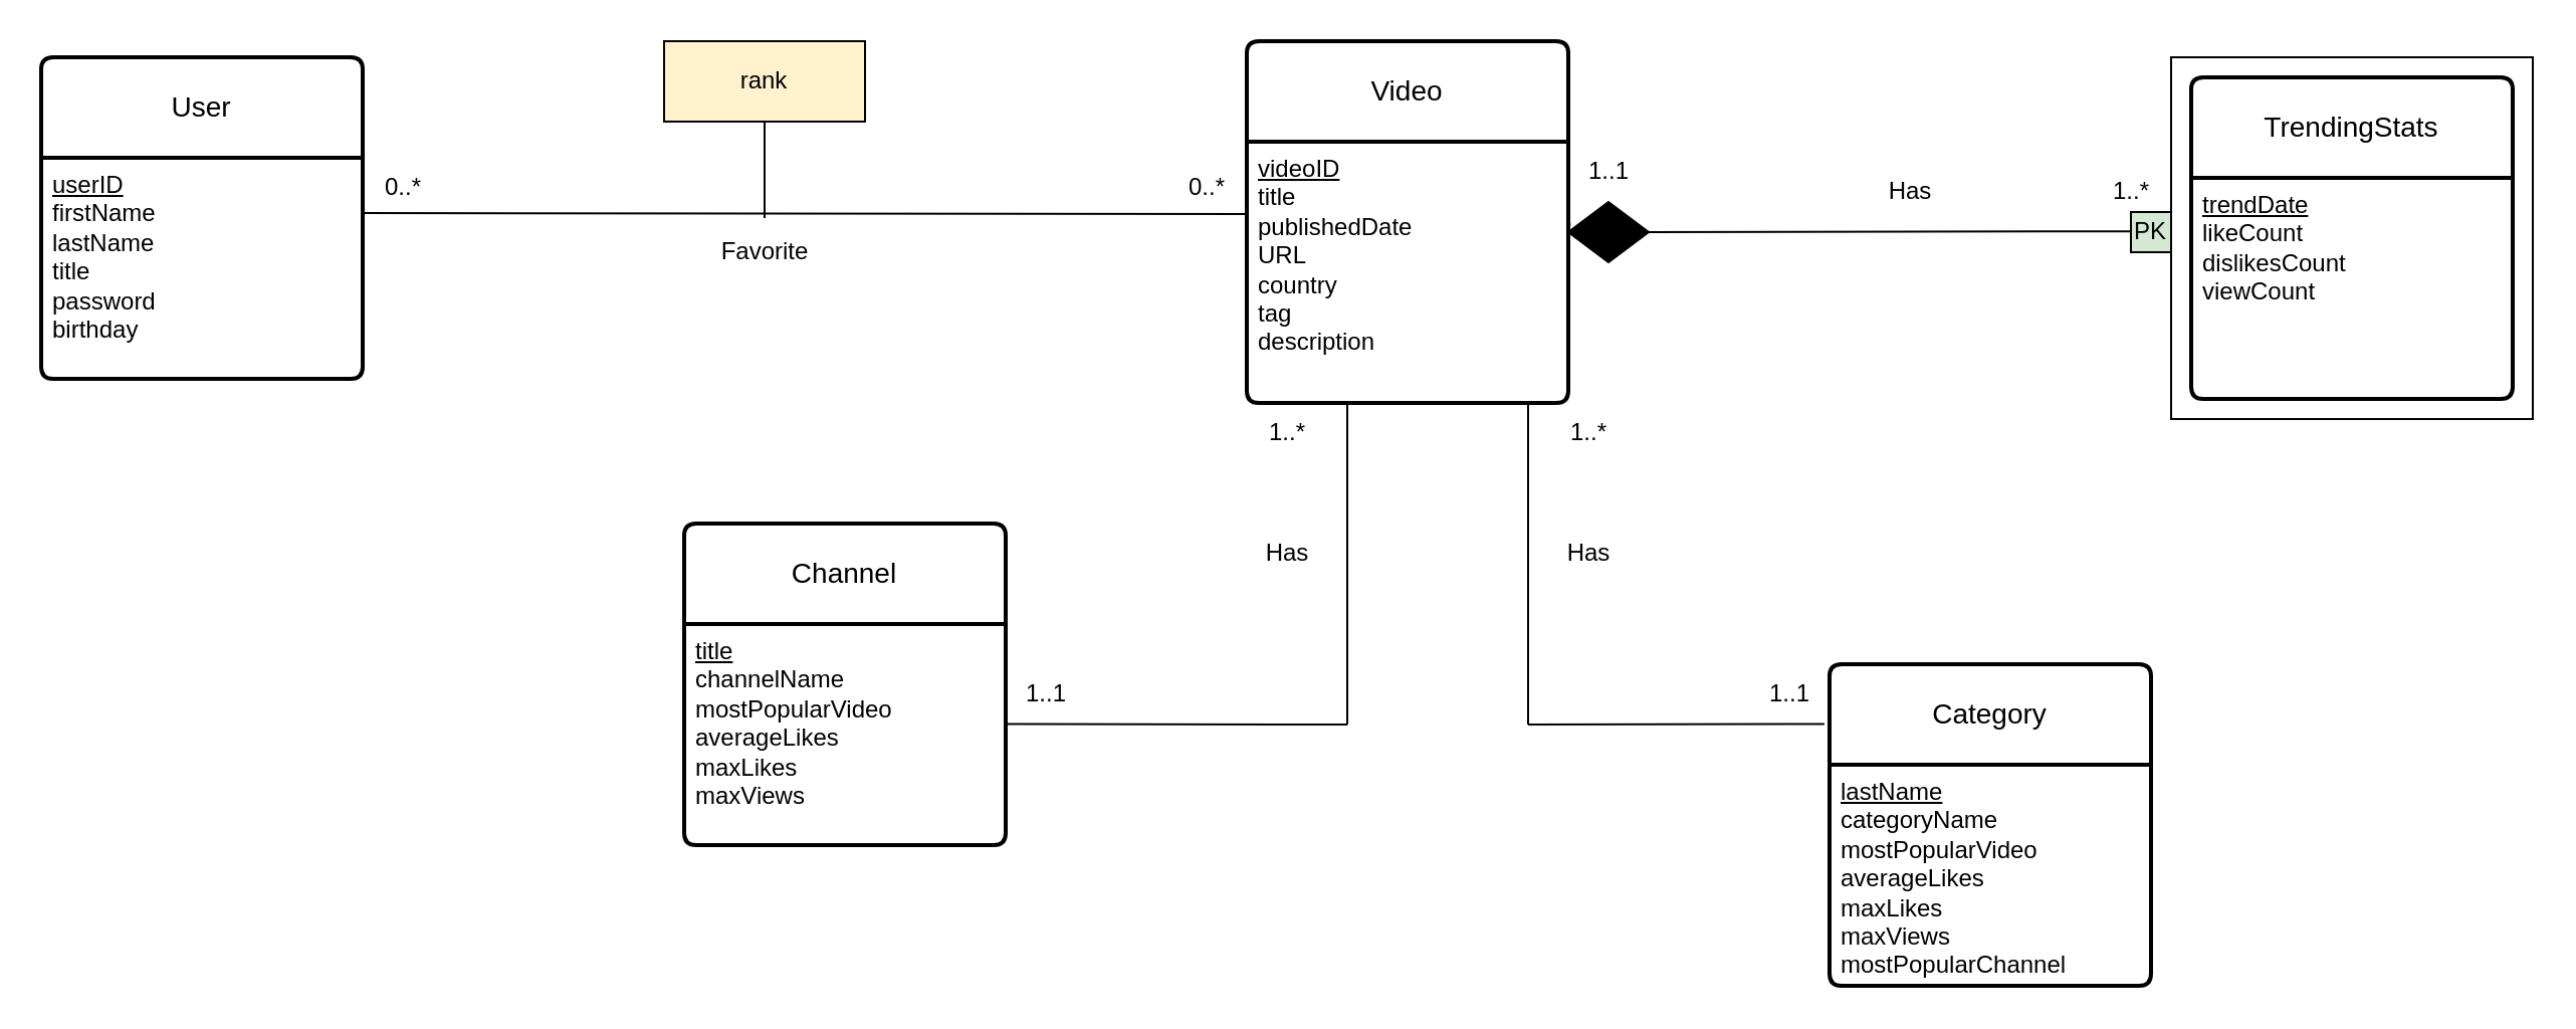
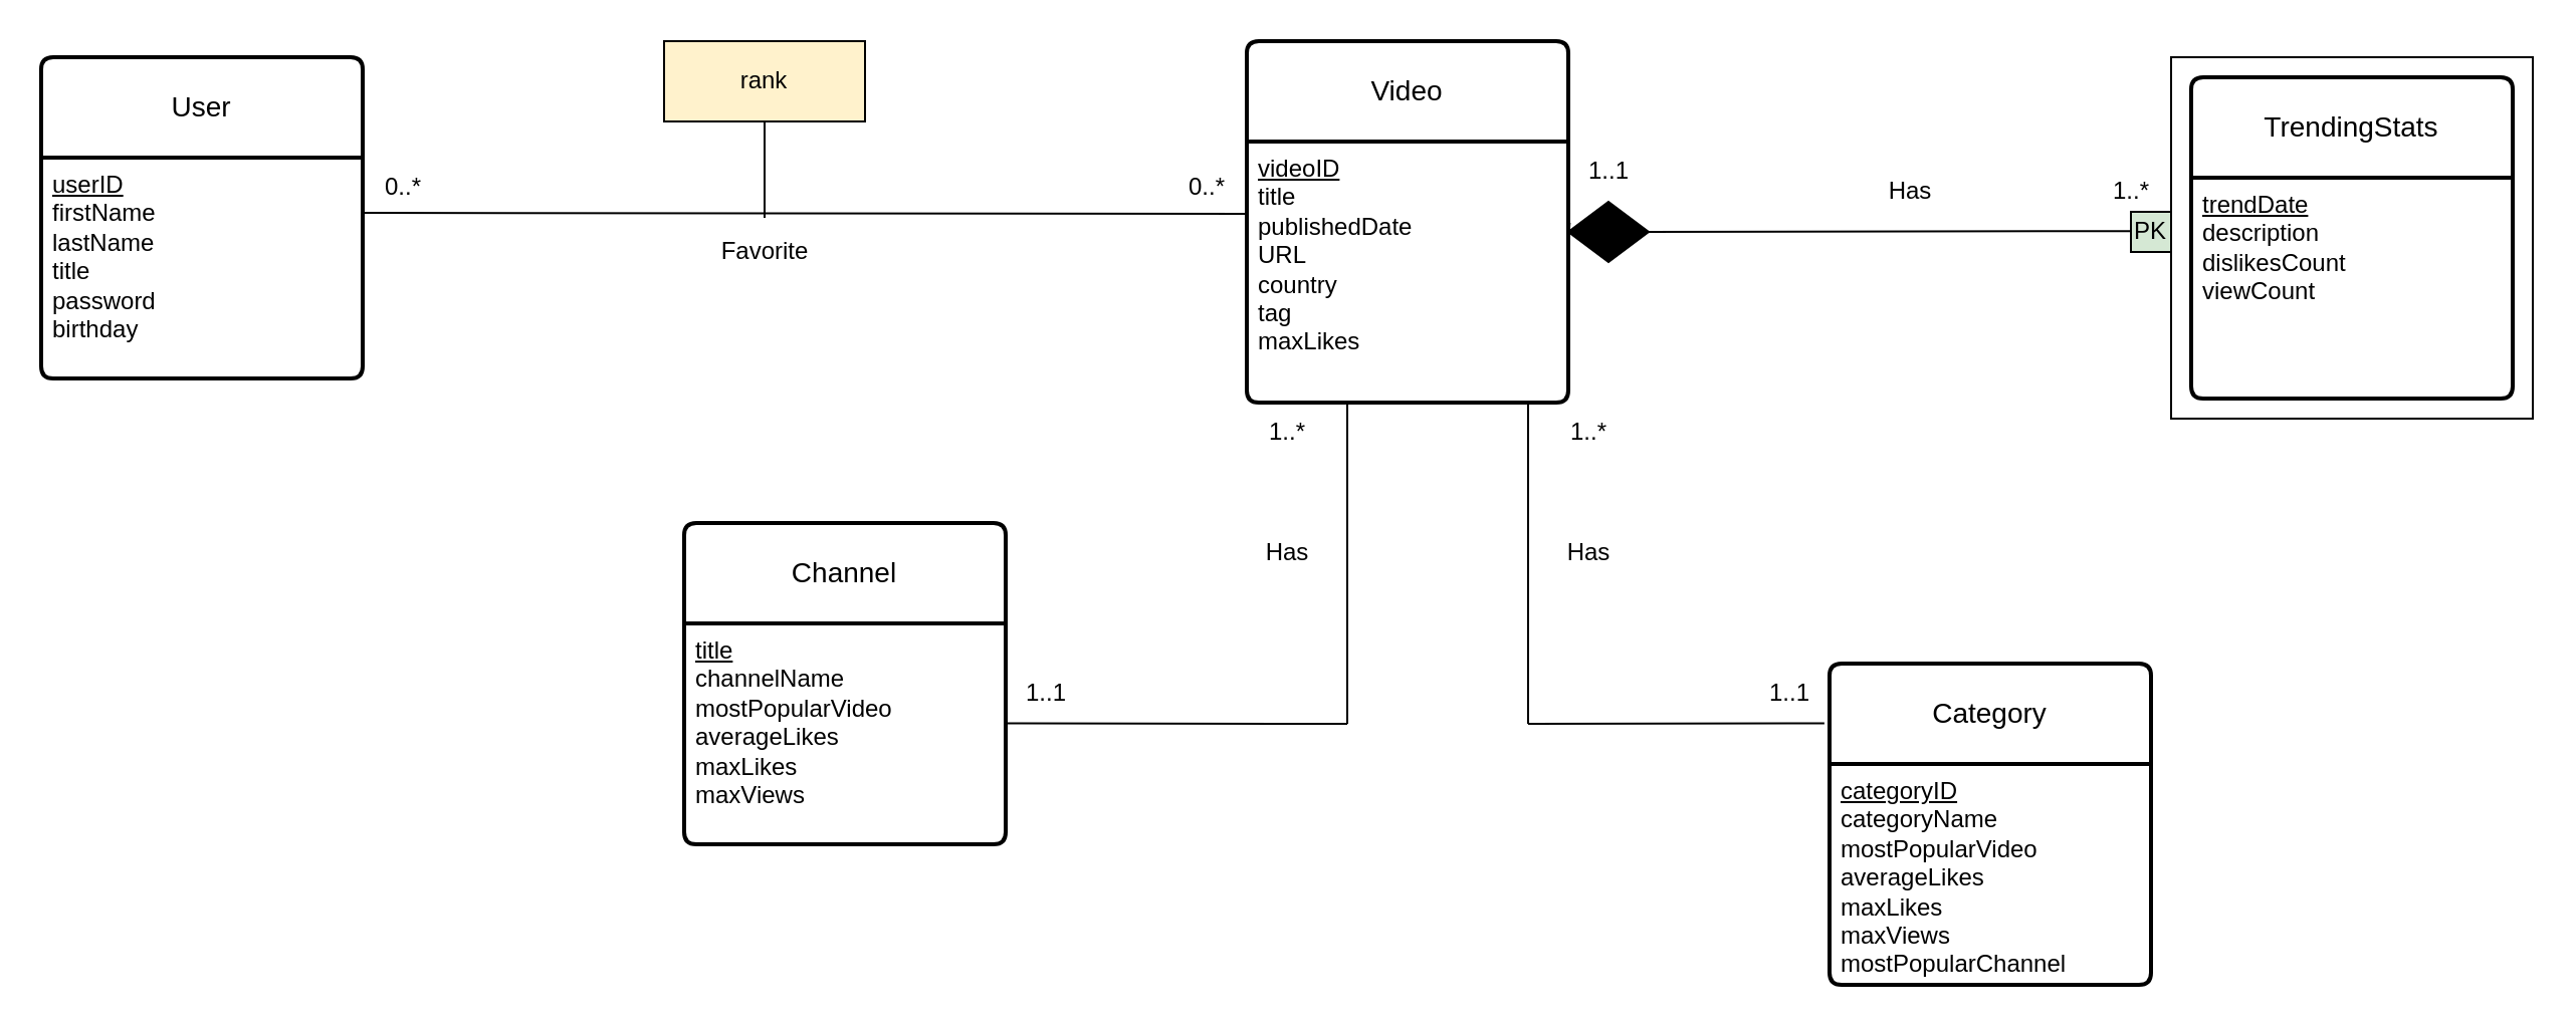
- <mxCell id="7" value="&lt;u&gt;trendDate&lt;br&gt;&lt;/u&gt;likeCount&lt;br&gt;dislikesCount&lt;br&gt;viewCount" style="align=left;strokeColor=none;fillColor=none;spacingLeft=4;fontSize=12;verticalAlign=top;resizable=0;rotatable=0;part=1;html=1;" parent="6" vertex="1"><mxGeometry y="50" width="160" height="110" as="geometry" /></mxCell>
+ <mxCell id="7" value="&lt;u&gt;trendDate&lt;br&gt;&lt;/u&gt;description&lt;br&gt;dislikesCount&lt;br&gt;viewCount" style="align=left;strokeColor=none;fillColor=none;spacingLeft=4;fontSize=12;verticalAlign=top;resizable=0;rotatable=0;part=1;html=1;" parent="6" vertex="1"><mxGeometry y="50" width="160" height="110" as="geometry" /></mxCell>
- <mxCell id="5" value="&lt;u&gt;videoID&lt;/u&gt;&lt;br&gt;title&lt;br&gt;publishedDate&lt;br&gt;URL&lt;br&gt;country&lt;br&gt;tag&lt;br&gt;description&lt;br&gt;" style="align=left;strokeColor=none;fillColor=none;spacingLeft=4;fontSize=12;verticalAlign=top;resizable=0;rotatable=0;part=1;html=1;" parent="4" vertex="1"><mxGeometry y="50" width="160" height="130" as="geometry" /></mxCell>
+ <mxCell id="5" value="&lt;u&gt;videoID&lt;/u&gt;&lt;br&gt;title&lt;br&gt;publishedDate&lt;br&gt;URL&lt;br&gt;country&lt;br&gt;tag&lt;br&gt;maxLikes&lt;br&gt;" style="align=left;strokeColor=none;fillColor=none;spacingLeft=4;fontSize=12;verticalAlign=top;resizable=0;rotatable=0;part=1;html=1;" parent="4" vertex="1"><mxGeometry y="50" width="160" height="130" as="geometry" /></mxCell>
- <mxCell id="14" value="&lt;u&gt;lastName&lt;br&gt;&lt;/u&gt;categoryName&lt;br&gt;mostPopularVideo&lt;br&gt;averageLikes&lt;br&gt;maxLikes&lt;br&gt;maxViews&lt;br&gt;mostPopularChannel" style="align=left;strokeColor=none;fillColor=none;spacingLeft=4;fontSize=12;verticalAlign=top;resizable=0;rotatable=0;part=1;html=1;" parent="13" vertex="1"><mxGeometry y="50" width="160" height="110" as="geometry" /></mxCell>
+ <mxCell id="14" value="&lt;u&gt;categoryID&lt;br&gt;&lt;/u&gt;categoryName&lt;br&gt;mostPopularVideo&lt;br&gt;averageLikes&lt;br&gt;maxLikes&lt;br&gt;maxViews&lt;br&gt;mostPopularChannel" style="align=left;strokeColor=none;fillColor=none;spacingLeft=4;fontSize=12;verticalAlign=top;resizable=0;rotatable=0;part=1;html=1;" parent="13" vertex="1"><mxGeometry y="50" width="160" height="110" as="geometry" /></mxCell>
